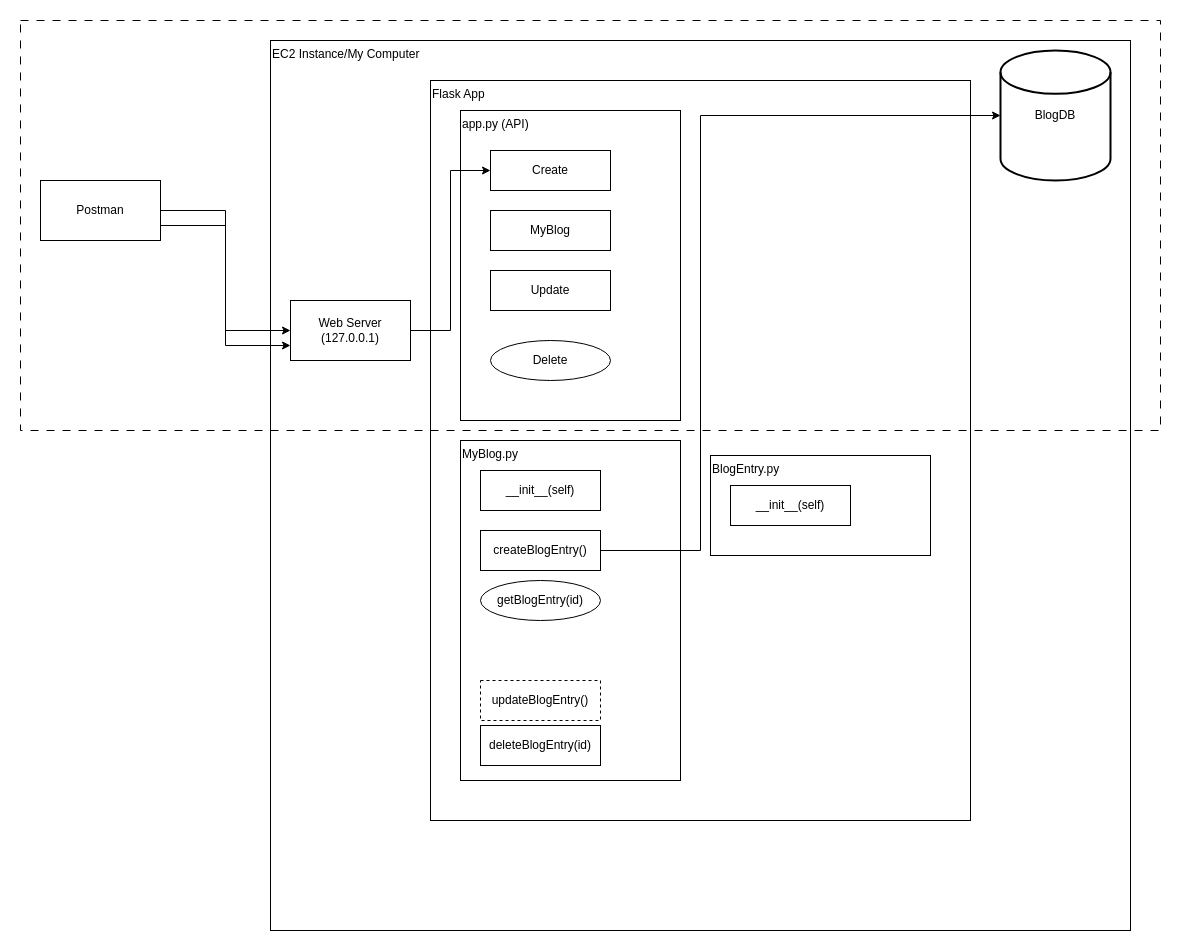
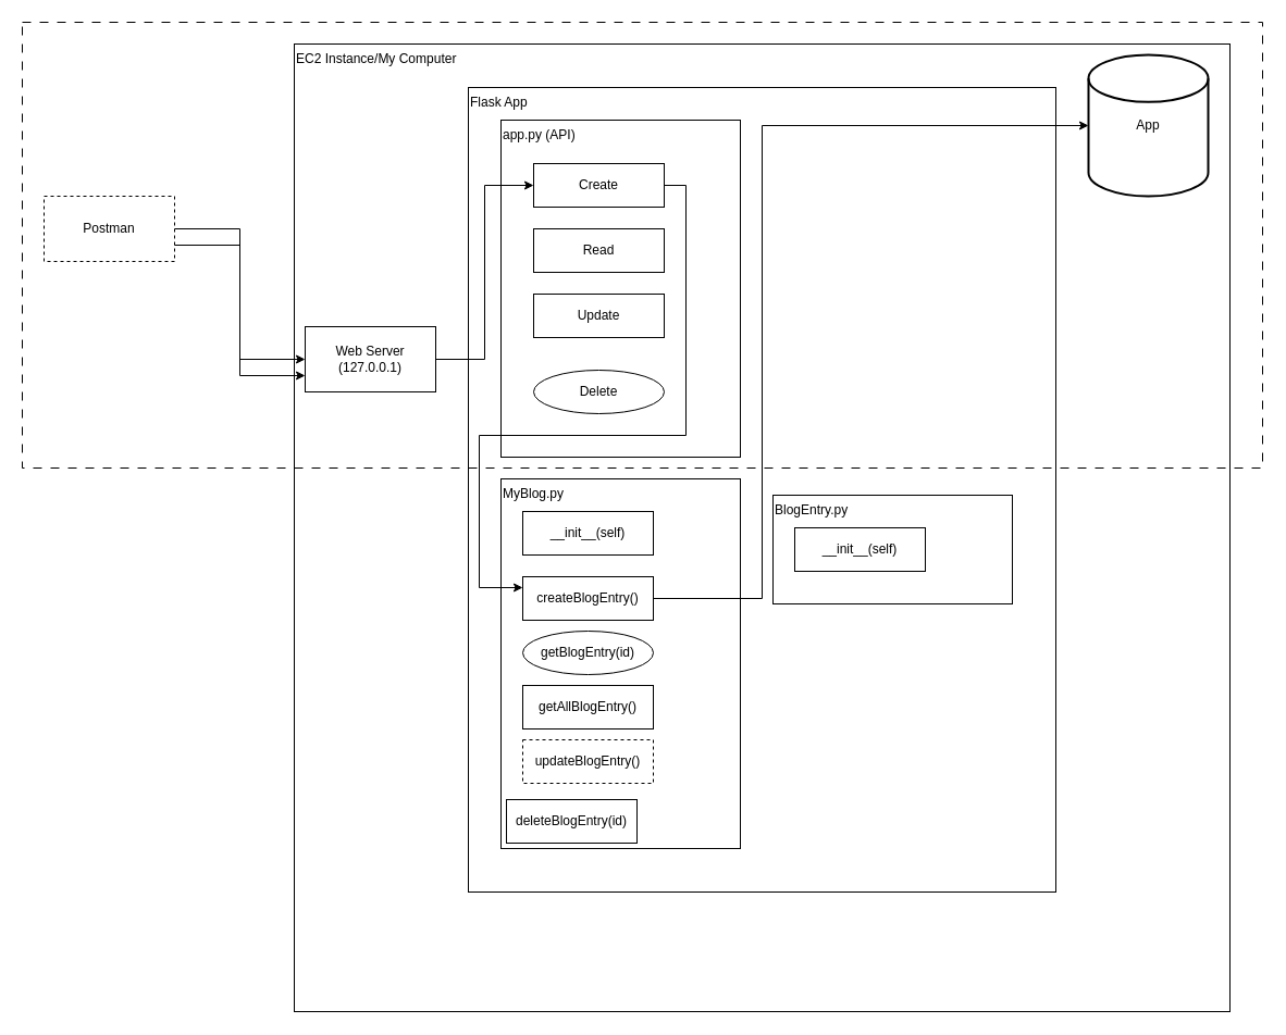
- <mxCell id="4" value="BlogDB" style="strokeWidth=2;html=1;shape=mxgraph.flowchart.database;whiteSpace=wrap;" vertex="1" parent="1"><mxGeometry x="1000" y="50" width="110" height="130" as="geometry" /></mxCell>
+ <mxCell id="4" value="App" style="strokeWidth=2;html=1;shape=mxgraph.flowchart.database;whiteSpace=wrap;" vertex="1" parent="1"><mxGeometry x="1000" y="50" width="110" height="130" as="geometry" /></mxCell>
- <mxCell id="5" value="Postman" style="rounded=0;whiteSpace=wrap;html=1;" vertex="1" parent="1"><mxGeometry x="40" y="180" width="120" height="60" as="geometry" /></mxCell>
+ <mxCell id="5" value="Postman" style="rounded=0;whiteSpace=wrap;html=1;dashed=1;" vertex="1" parent="1"><mxGeometry x="40" y="180" width="120" height="60" as="geometry" /></mxCell>
- <mxCell id="9" value="MyBlog" style="rounded=0;whiteSpace=wrap;html=1;" vertex="1" parent="6"><mxGeometry x="30" y="100" width="120" height="40" as="geometry" /></mxCell>
+ <mxCell id="9" value="Read" style="rounded=0;whiteSpace=wrap;html=1;" vertex="1" parent="6"><mxGeometry x="30" y="100" width="120" height="40" as="geometry" /></mxCell>
- <mxCell id="27" value="Web Server&lt;div&gt;(127.0.0.1)&lt;/div&gt;" style="rounded=0;whiteSpace=wrap;html=1;" vertex="1" parent="1"><mxGeometry x="290" y="300" width="120" height="60" as="geometry" /></mxCell>
+ <mxCell id="27" value="Web Server&lt;div&gt;(127.0.0.1)&lt;/div&gt;" style="rounded=0;whiteSpace=wrap;html=1;" vertex="1" parent="1"><mxGeometry x="280" y="300" width="120" height="60" as="geometry" /></mxCell>
+ <mxCell id="24" style="edgeStyle=orthogonalEdgeStyle;rounded=0;orthogonalLoop=1;jettySize=auto;html=1;exitX=1;exitY=0.5;exitDx=0;exitDy=0;entryX=0;entryY=0.25;entryDx=0;entryDy=0;" edge="1" parent="1" source="8" target="20"><mxGeometry relative="1" as="geometry"><Array as="points"><mxPoint x="630" y="170" /><mxPoint x="630" y="400" /><mxPoint x="440" y="400" /><mxPoint x="440" y="540" /></Array></mxGeometry></mxCell>
+ <mxCell id="18" value="getAllBlogEntry()" style="rounded=0;whiteSpace=wrap;html=1;" vertex="1" parent="1"><mxGeometry x="480" y="630" width="120" height="40" as="geometry" /></mxCell>
- <mxCell id="21" value="deleteBlogEntry(id)" style="rounded=0;whiteSpace=wrap;html=1;" vertex="1" parent="1"><mxGeometry x="480" y="725" width="120" height="40" as="geometry" /></mxCell>
+ <mxCell id="21" value="deleteBlogEntry(id)" style="rounded=0;whiteSpace=wrap;html=1;" vertex="1" parent="1"><mxGeometry x="465" y="735" width="120" height="40" as="geometry" /></mxCell>
